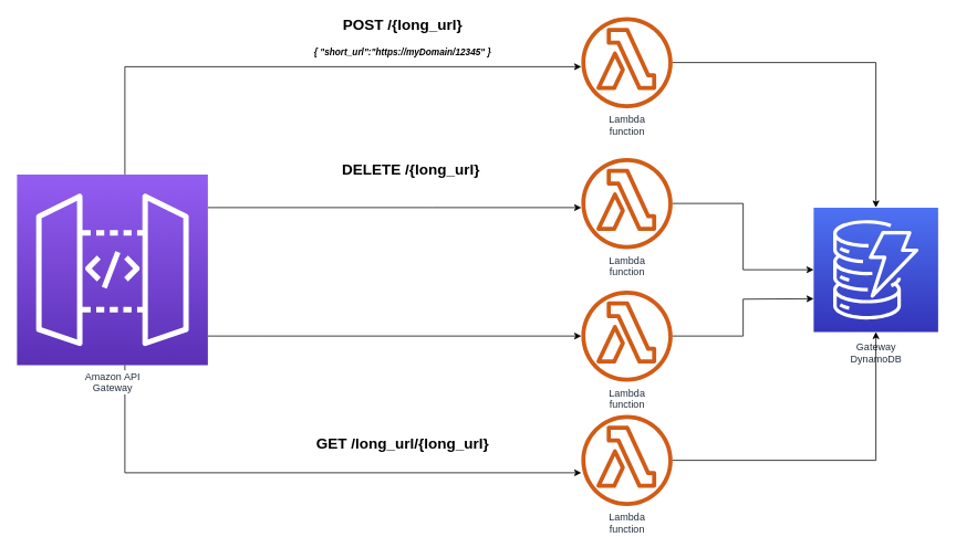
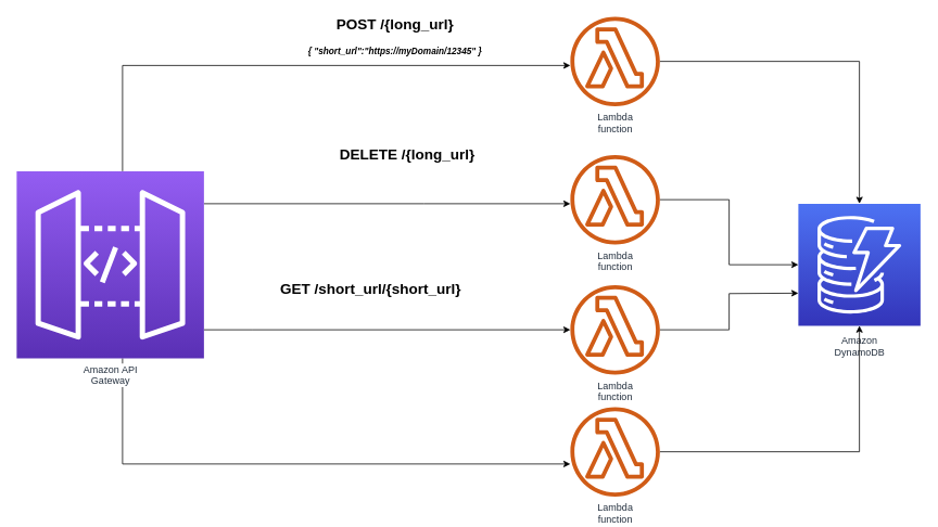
- <mxCell id="17" value="&lt;font style=&quot;&quot;&gt;&lt;span style=&quot;font-weight: bold; font-size: 18px;&quot;&gt;DELETE /{long_url}&lt;/span&gt;&lt;br&gt;&lt;/font&gt;" style="text;html=1;align=center;verticalAlign=middle;whiteSpace=wrap;rounded=0;" vertex="1" parent="1"><mxGeometry x="360" y="180" width="270" height="50" as="geometry" /></mxCell>
+ <mxCell id="17" value="&lt;font style=&quot;&quot;&gt;&lt;span style=&quot;font-weight: bold; font-size: 18px;&quot;&gt;DELETE /{long_url}&lt;/span&gt;&lt;br&gt;&lt;/font&gt;" style="text;html=1;align=center;verticalAlign=middle;whiteSpace=wrap;rounded=0;" vertex="1" parent="1"><mxGeometry x="365" y="165" width="270" height="50" as="geometry" /></mxCell>
+ <mxCell id="14" value="&lt;font style=&quot;font-size: 18px;&quot;&gt;&lt;b&gt;GET /short_url/{short_url}&lt;/b&gt;&lt;/font&gt;" style="text;html=1;align=center;verticalAlign=middle;whiteSpace=wrap;rounded=0;" vertex="1" parent="1"><mxGeometry x="320" y="340" width="270" height="30" as="geometry" /></mxCell>
- <mxCell id="9" value="Gateway&lt;br&gt;DynamoDB&lt;br&gt;" style="outlineConnect=0;fontColor=#232F3E;gradientColor=#4D72F3;gradientDirection=north;fillColor=#3334B9;strokeColor=#ffffff;dashed=0;verticalLabelPosition=bottom;verticalAlign=top;align=center;html=1;fontSize=12;fontStyle=0;aspect=fixed;shape=mxgraph.aws4.resourceIcon;resIcon=mxgraph.aws4.dynamodb;labelBackgroundColor=#ffffff;spacingTop=5;" parent="1" vertex="1"><mxGeometry x="980" y="250" width="150" height="150" as="geometry" /></mxCell>
+ <mxCell id="9" value="Amazon&lt;br&gt;DynamoDB&lt;br&gt;" style="outlineConnect=0;fontColor=#232F3E;gradientColor=#4D72F3;gradientDirection=north;fillColor=#3334B9;strokeColor=#ffffff;dashed=0;verticalLabelPosition=bottom;verticalAlign=top;align=center;html=1;fontSize=12;fontStyle=0;aspect=fixed;shape=mxgraph.aws4.resourceIcon;resIcon=mxgraph.aws4.dynamodb;labelBackgroundColor=#ffffff;spacingTop=5;" parent="1" vertex="1"><mxGeometry x="980" y="250" width="150" height="150" as="geometry" /></mxCell>
- <mxCell id="10" value="&lt;font style=&quot;font-size: 18px;&quot;&gt;&lt;b&gt;GET /long_url/{long_url}&lt;/b&gt;&lt;/font&gt;" style="text;html=1;align=center;verticalAlign=middle;whiteSpace=wrap;rounded=0;" parent="1" vertex="1"><mxGeometry x="350" y="520" width="270" height="30" as="geometry" /></mxCell>
